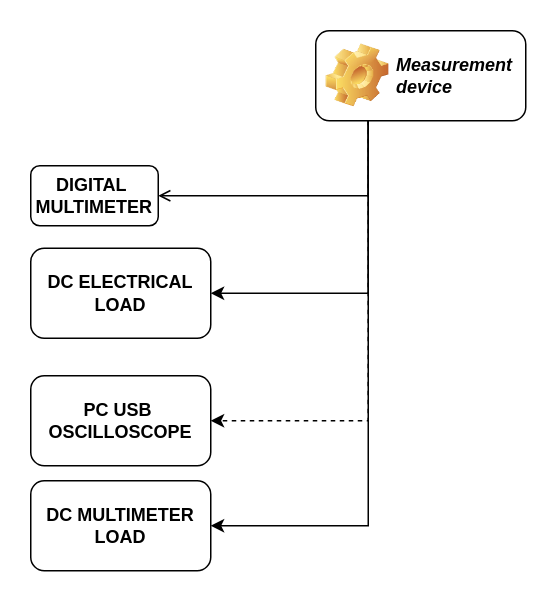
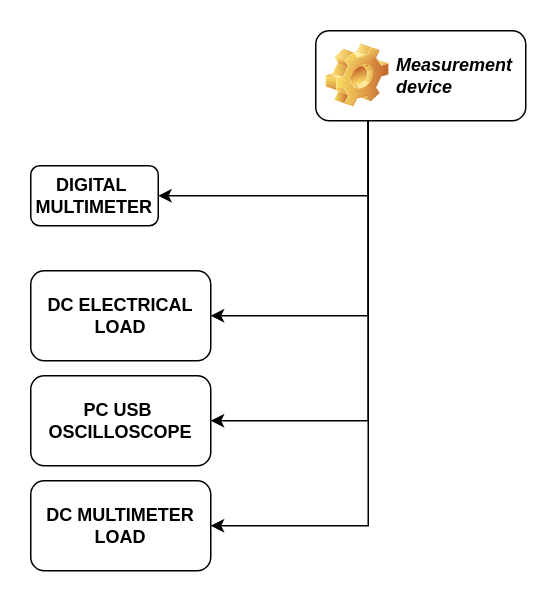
- <mxCell id="2" style="edgeStyle=orthogonalEdgeStyle;rounded=0;orthogonalLoop=1;jettySize=auto;html=1;exitX=0.25;exitY=1;exitDx=0;exitDy=0;entryX=1;entryY=0.5;entryDx=0;entryDy=0;endArrow=open;" edge="1" parent="1" source="6" target="7"><mxGeometry relative="1" as="geometry" /></mxCell>
+ <mxCell id="2" style="edgeStyle=orthogonalEdgeStyle;rounded=0;orthogonalLoop=1;jettySize=auto;html=1;exitX=0.25;exitY=1;exitDx=0;exitDy=0;entryX=1;entryY=0.5;entryDx=0;entryDy=0;" edge="1" parent="1" source="6" target="7"><mxGeometry relative="1" as="geometry" /></mxCell>
- <mxCell id="8" value="&lt;b&gt;DC ELECTRICAL&lt;/b&gt;&lt;div&gt;&lt;b&gt;LOAD&lt;/b&gt;&lt;/div&gt;" style="rounded=1;whiteSpace=wrap;html=1;" vertex="1" parent="1"><mxGeometry x="20" y="165" width="120" height="60" as="geometry" /></mxCell>
+ <mxCell id="8" value="&lt;b&gt;DC ELECTRICAL&lt;/b&gt;&lt;div&gt;&lt;b&gt;LOAD&lt;/b&gt;&lt;/div&gt;" style="rounded=1;whiteSpace=wrap;html=1;" vertex="1" parent="1"><mxGeometry x="20" y="180" width="120" height="60" as="geometry" /></mxCell>
- <mxCell id="4" style="edgeStyle=orthogonalEdgeStyle;rounded=0;orthogonalLoop=1;jettySize=auto;html=1;exitX=0.25;exitY=1;exitDx=0;exitDy=0;entryX=1;entryY=0.5;entryDx=0;entryDy=0;dashed=1;" edge="1" parent="1" source="6" target="9"><mxGeometry relative="1" as="geometry" /></mxCell>
+ <mxCell id="4" style="edgeStyle=orthogonalEdgeStyle;rounded=0;orthogonalLoop=1;jettySize=auto;html=1;exitX=0.25;exitY=1;exitDx=0;exitDy=0;entryX=1;entryY=0.5;entryDx=0;entryDy=0;" edge="1" parent="1" source="6" target="9"><mxGeometry relative="1" as="geometry" /></mxCell>
